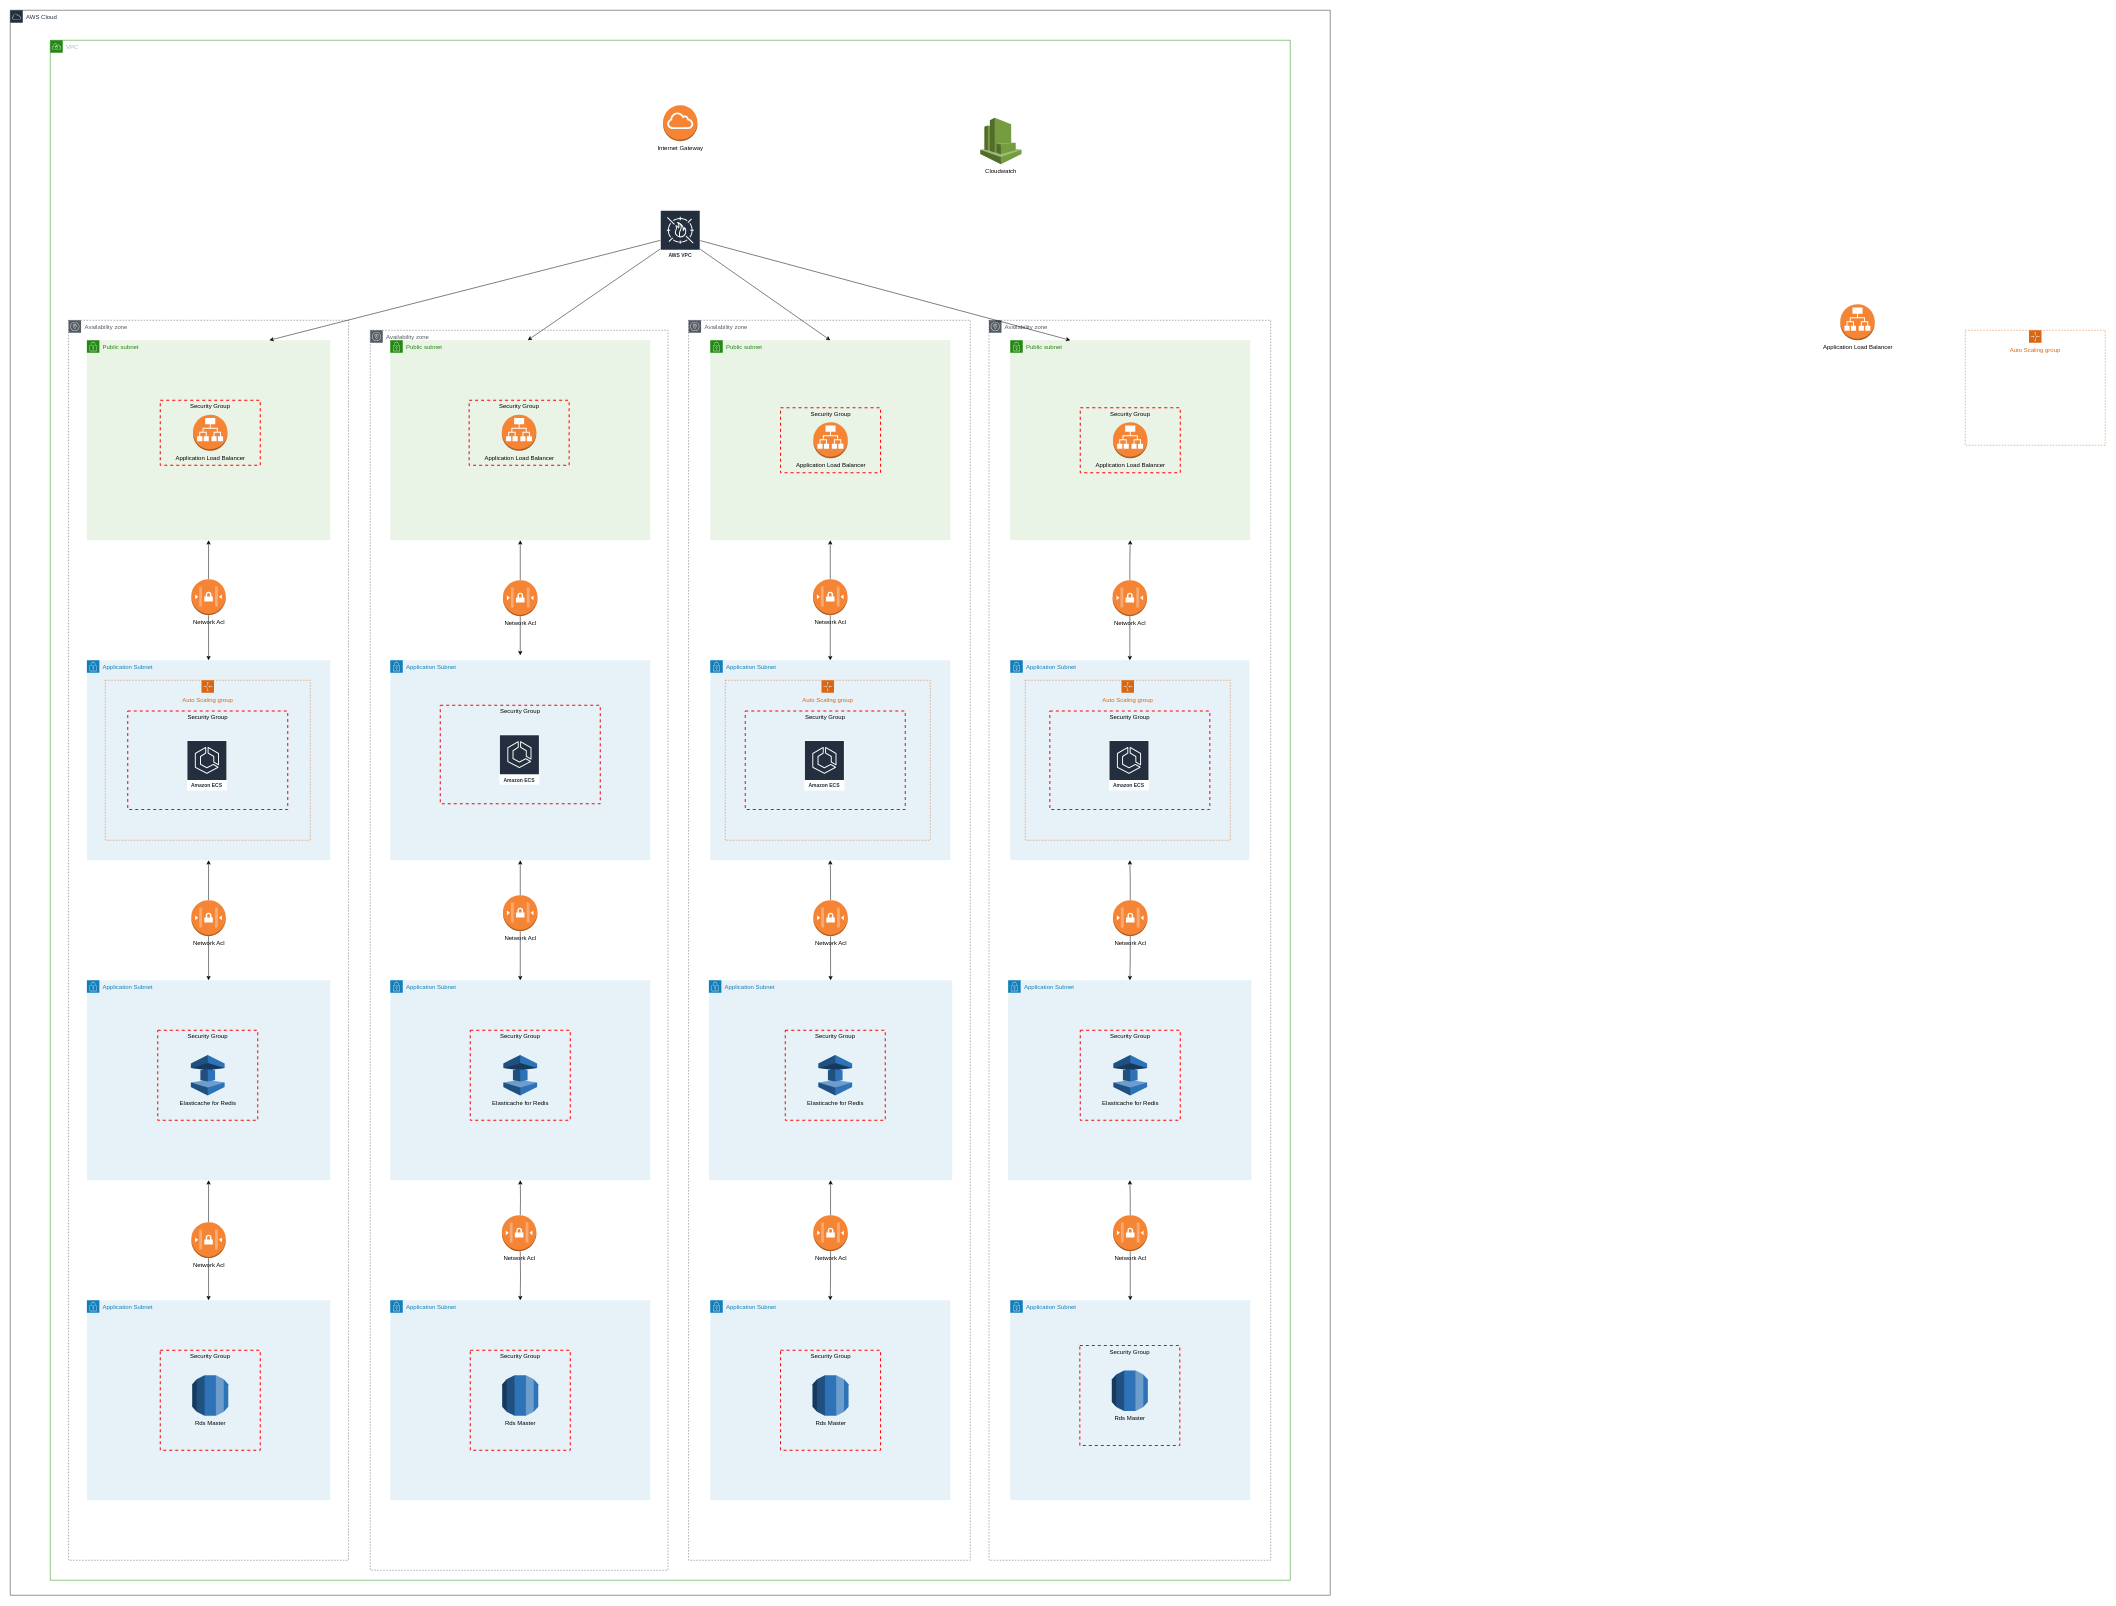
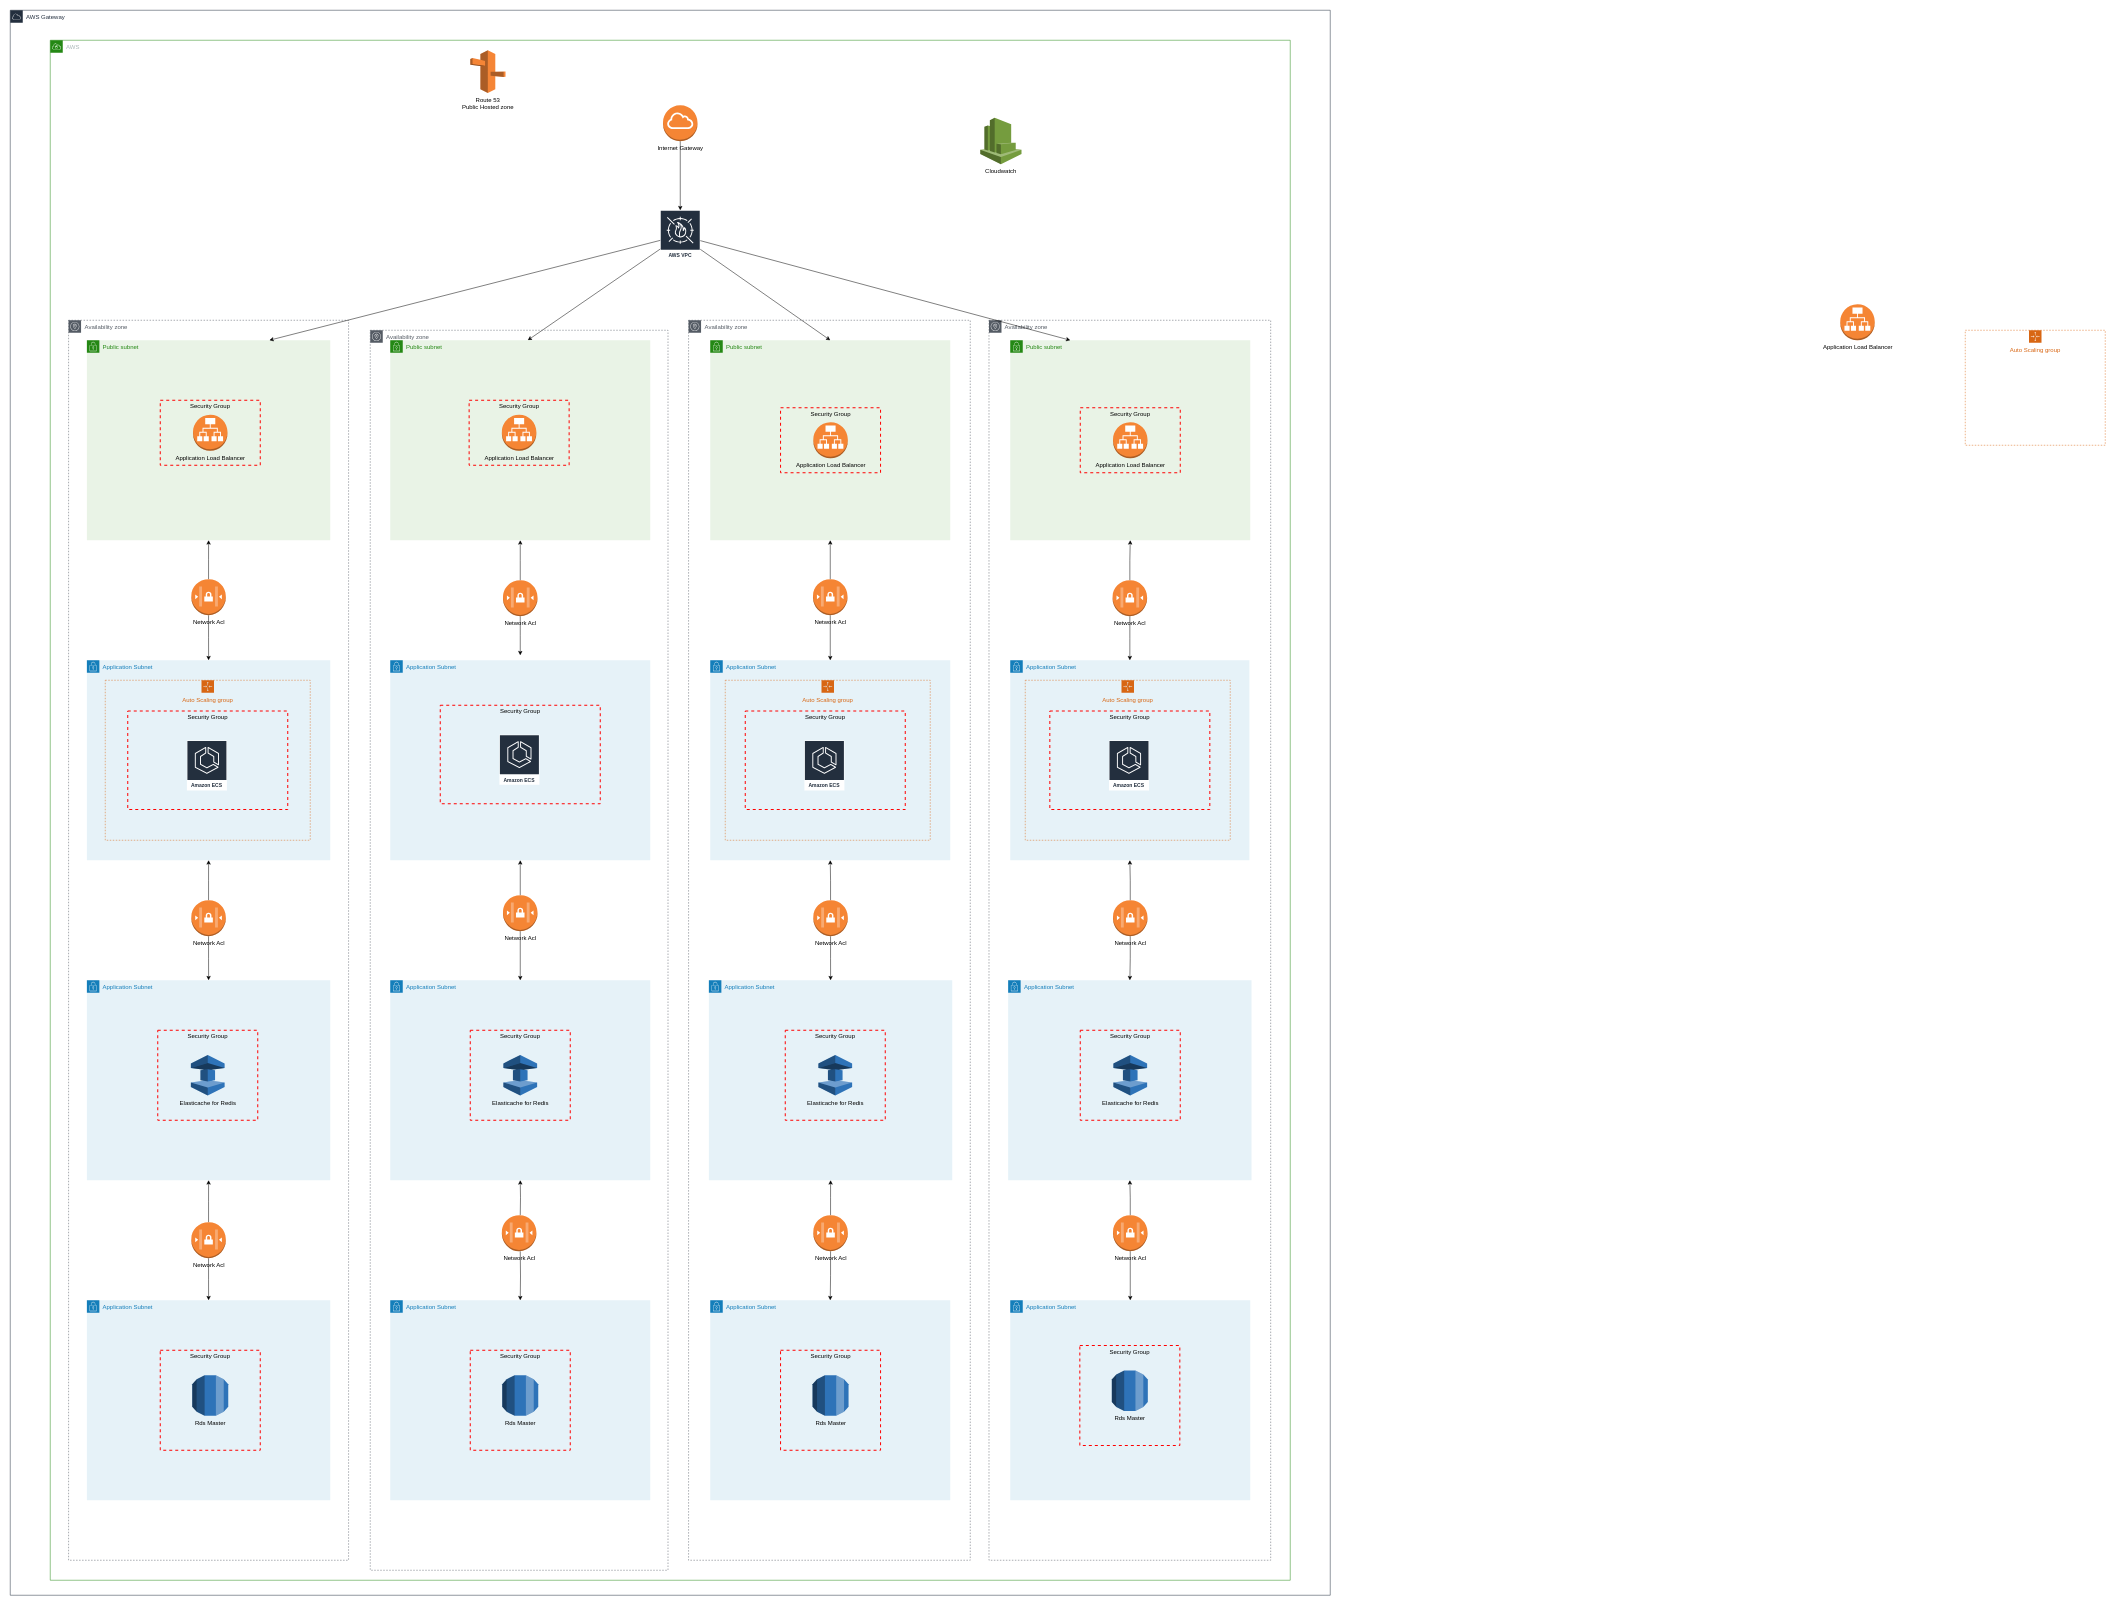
- <mxCell id="2" value="AWS Cloud" style="points=[[0,0],[0.25,0],[0.5,0],[0.75,0],[1,0],[1,0.25],[1,0.5],[1,0.75],[1,1],[0.75,1],[0.5,1],[0.25,1],[0,1],[0,0.75],[0,0.5],[0,0.25]];outlineConnect=0;gradientColor=none;html=1;whiteSpace=wrap;fontSize=12;fontStyle=0;shape=mxgraph.aws4.group;grIcon=mxgraph.aws4.group_aws_cloud;strokeColor=#232F3E;fillColor=none;verticalAlign=top;align=left;spacingLeft=30;fontColor=#232F3E;dashed=0;" parent="1" vertex="1"><mxGeometry y="20" width="2640" height="3170" as="geometry" x="20" /></mxCell>
+ <mxCell id="2" value="AWS Gateway" style="points=[[0,0],[0.25,0],[0.5,0],[0.75,0],[1,0],[1,0.25],[1,0.5],[1,0.75],[1,1],[0.75,1],[0.5,1],[0.25,1],[0,1],[0,0.75],[0,0.5],[0,0.25]];outlineConnect=0;gradientColor=none;html=1;whiteSpace=wrap;fontSize=12;fontStyle=0;shape=mxgraph.aws4.group;grIcon=mxgraph.aws4.group_aws_cloud;strokeColor=#232F3E;fillColor=none;verticalAlign=top;align=left;spacingLeft=30;fontColor=#232F3E;dashed=0;" parent="1" vertex="1"><mxGeometry y="20" width="2640" height="3170" as="geometry" x="20" /></mxCell>
- <mxCell id="3" value="VPC" style="points=[[0,0],[0.25,0],[0.5,0],[0.75,0],[1,0],[1,0.25],[1,0.5],[1,0.75],[1,1],[0.75,1],[0.5,1],[0.25,1],[0,1],[0,0.75],[0,0.5],[0,0.25]];outlineConnect=0;gradientColor=none;html=1;whiteSpace=wrap;fontSize=12;fontStyle=0;shape=mxgraph.aws4.group;grIcon=mxgraph.aws4.group_vpc;strokeColor=#248814;fillColor=none;verticalAlign=top;align=left;spacingLeft=30;fontColor=#AAB7B8;dashed=0;" parent="1" vertex="1"><mxGeometry x="100" y="80" width="2480" height="3080" as="geometry" /></mxCell>
+ <mxCell id="3" value="AWS" style="points=[[0,0],[0.25,0],[0.5,0],[0.75,0],[1,0],[1,0.25],[1,0.5],[1,0.75],[1,1],[0.75,1],[0.5,1],[0.25,1],[0,1],[0,0.75],[0,0.5],[0,0.25]];outlineConnect=0;gradientColor=none;html=1;whiteSpace=wrap;fontSize=12;fontStyle=0;shape=mxgraph.aws4.group;grIcon=mxgraph.aws4.group_vpc;strokeColor=#248814;fillColor=none;verticalAlign=top;align=left;spacingLeft=30;fontColor=#AAB7B8;dashed=0;" parent="1" vertex="1"><mxGeometry x="100" y="80" width="2480" height="3080" as="geometry" /></mxCell>
+ <mxCell id="4" value="Route 53&lt;br&gt;Public Hosted zone" style="outlineConnect=0;dashed=0;verticalLabelPosition=bottom;verticalAlign=top;align=center;html=1;shape=mxgraph.aws3.route_53;fillColor=#F58536;gradientColor=none;" parent="1" vertex="1"><mxGeometry x="940" y="100" width="70.5" height="85.5" as="geometry" /></mxCell>
+ <mxCell id="8" value="" style="edgeStyle=orthogonalEdgeStyle;rounded=0;orthogonalLoop=1;jettySize=auto;html=1;" parent="1" source="9" target="6" edge="1"><mxGeometry relative="1" as="geometry" /></mxCell>
